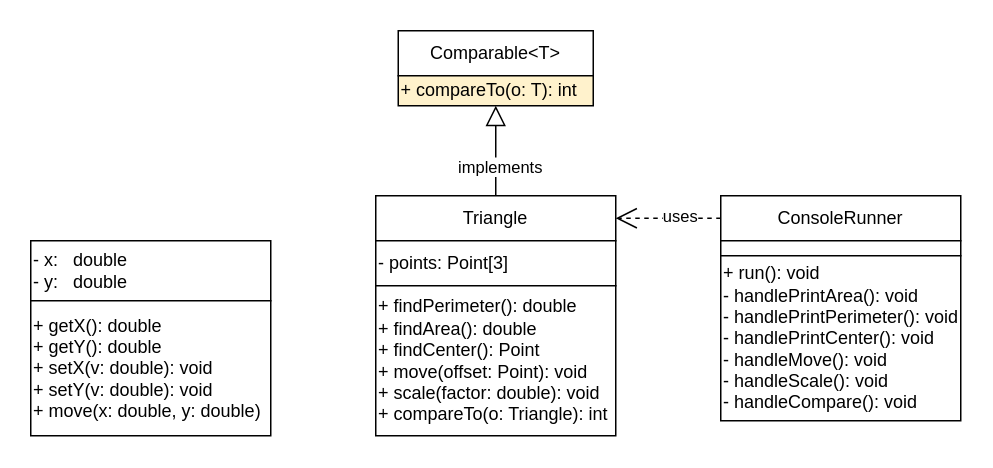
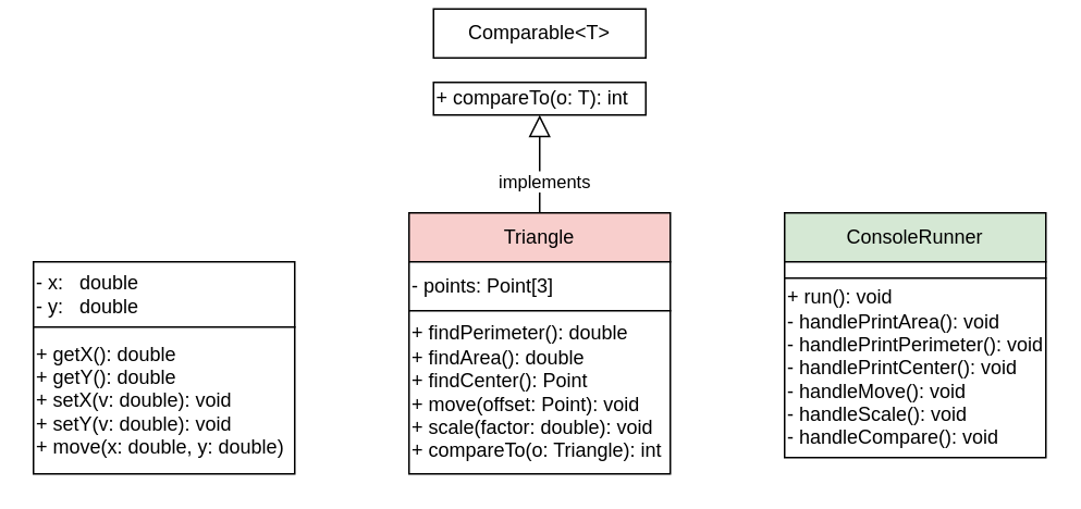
- <mxCell id="10" value="Comparable&amp;lt;T&amp;gt;" style="rounded=0;whiteSpace=wrap;html=1;" parent="1" vertex="1"><mxGeometry x="265" y="20" width="130" height="30" as="geometry" /></mxCell>
+ <mxCell id="10" value="Comparable&amp;lt;T&amp;gt;" style="rounded=0;whiteSpace=wrap;html=1;" parent="1" vertex="1"><mxGeometry x="265" y="5" width="130" height="30" as="geometry" /></mxCell>
- <mxCell id="11" value="+ compareTo(o: T): int" style="rounded=0;whiteSpace=wrap;html=1;align=left;fillColor=#fff2cc;" parent="1" vertex="1"><mxGeometry x="265" y="50" width="130" height="20" as="geometry" /></mxCell>
+ <mxCell id="11" value="+ compareTo(o: T): int" style="rounded=0;whiteSpace=wrap;html=1;align=left;" parent="1" vertex="1"><mxGeometry x="265" y="50" width="130" height="20" as="geometry" /></mxCell>
- <mxCell id="6" value="Triangle" style="rounded=0;whiteSpace=wrap;html=1;" parent="1" vertex="1"><mxGeometry x="250" y="130" width="160" height="30" as="geometry" /></mxCell>
+ <mxCell id="6" value="Triangle" style="rounded=0;whiteSpace=wrap;html=1;fillColor=#f8cecc;" parent="1" vertex="1"><mxGeometry x="250" y="130" width="160" height="30" as="geometry" /></mxCell>
- <mxCell id="12" style="edgeStyle=none;html=1;exitX=0;exitY=0.5;exitDx=0;exitDy=0;entryX=1;entryY=0.5;entryDx=0;entryDy=0;dashed=1;endArrow=open;endFill=0;endSize=12;" edge="1" parent="1" source="14" target="6"><mxGeometry relative="1" as="geometry" /></mxCell>
- <mxCell id="13" value="uses" style="edgeLabel;html=1;align=center;verticalAlign=middle;resizable=0;points=[];" vertex="1" connectable="0" parent="12"><mxGeometry x="-0.186" y="-2" relative="1" as="geometry"><mxPoint as="offset" /></mxGeometry></mxCell>
- <mxCell id="14" value="ConsoleRunner" style="rounded=0;whiteSpace=wrap;html=1;" vertex="1" parent="1"><mxGeometry x="480" y="130" width="160" height="30" as="geometry" /></mxCell>
+ <mxCell id="14" value="ConsoleRunner" style="rounded=0;whiteSpace=wrap;html=1;fillColor=#d5e8d4;" vertex="1" parent="1"><mxGeometry x="480" y="130" width="160" height="30" as="geometry" /></mxCell>
